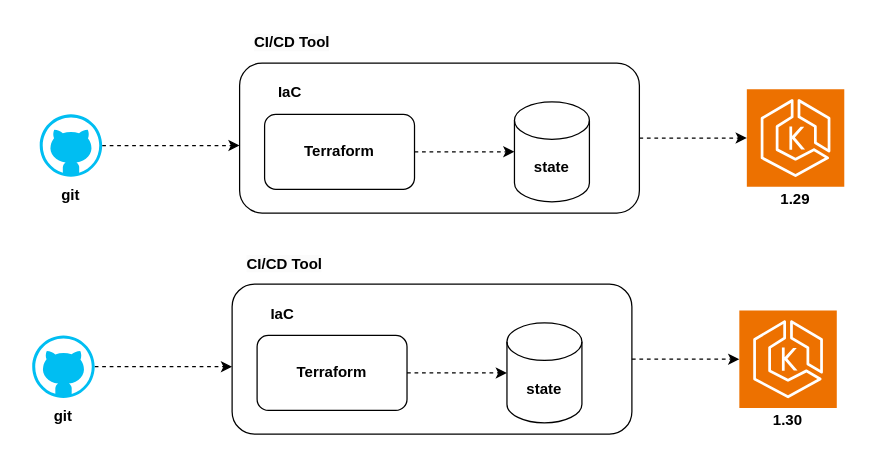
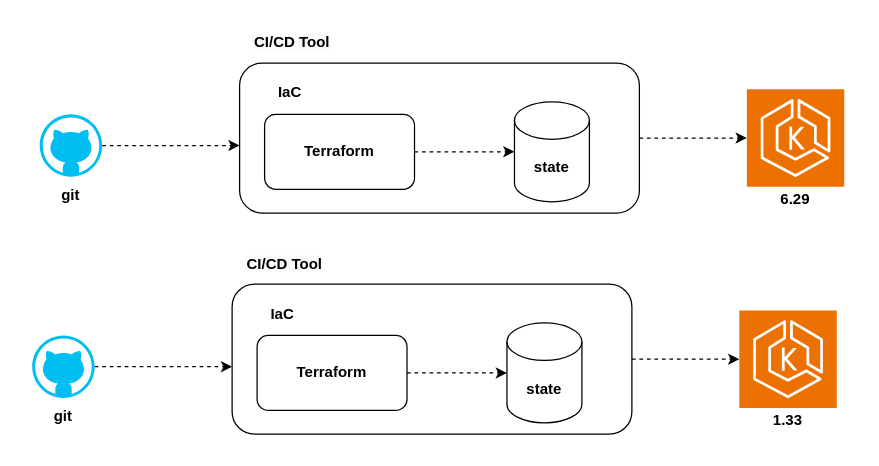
- <mxCell id="12" value="1.29" style="text;html=1;strokeColor=none;fillColor=none;align=center;verticalAlign=middle;whiteSpace=wrap;rounded=0;fontStyle=1" vertex="1" parent="1"><mxGeometry x="591" y="144" width="90" height="30" as="geometry" /></mxCell>
+ <mxCell id="12" value="6.29" style="text;html=1;strokeColor=none;fillColor=none;align=center;verticalAlign=middle;whiteSpace=wrap;rounded=0;fontStyle=1" vertex="1" parent="1"><mxGeometry x="591" y="144" width="90" height="30" as="geometry" /></mxCell>
- <mxCell id="24" value="1.30" style="text;html=1;strokeColor=none;fillColor=none;align=center;verticalAlign=middle;whiteSpace=wrap;rounded=0;fontStyle=1" vertex="1" parent="1"><mxGeometry x="585" y="321" width="90" height="30" as="geometry" /></mxCell>
+ <mxCell id="24" value="1.33" style="text;html=1;strokeColor=none;fillColor=none;align=center;verticalAlign=middle;whiteSpace=wrap;rounded=0;fontStyle=1" vertex="1" parent="1"><mxGeometry x="585" y="321" width="90" height="30" as="geometry" /></mxCell>
